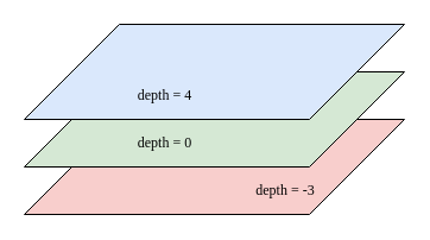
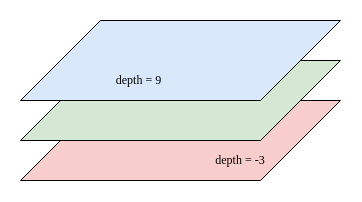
- <mxCell id="7" value="depth = 4&amp;nbsp;" style="rounded=0;whiteSpace=wrap;html=1;fillColor=none;fontFamily=Lucida Console;strokeColor=none;align=center;" parent="1" vertex="1"><mxGeometry x="100" y="70" width="80" height="20" as="geometry" /></mxCell>
+ <mxCell id="7" value="depth = 9&amp;nbsp;" style="rounded=0;whiteSpace=wrap;html=1;fillColor=none;fontFamily=Lucida Console;strokeColor=none;align=center;" parent="1" vertex="1"><mxGeometry x="100" y="70" width="80" height="20" as="geometry" /></mxCell>
- <mxCell id="6" value="depth = 0&amp;nbsp;" style="rounded=0;whiteSpace=wrap;html=1;fillColor=none;fontFamily=Lucida Console;strokeColor=none;align=center;" parent="1" vertex="1"><mxGeometry x="100" y="110" width="80" height="20" as="geometry" /></mxCell>
